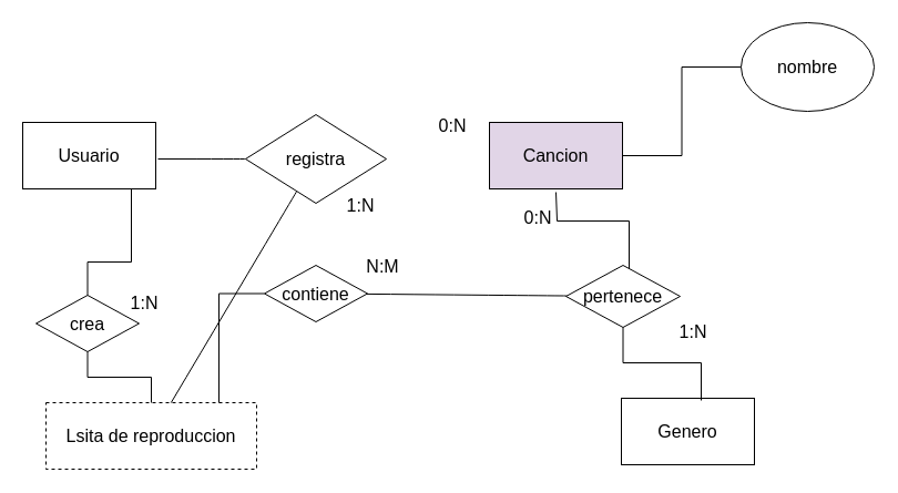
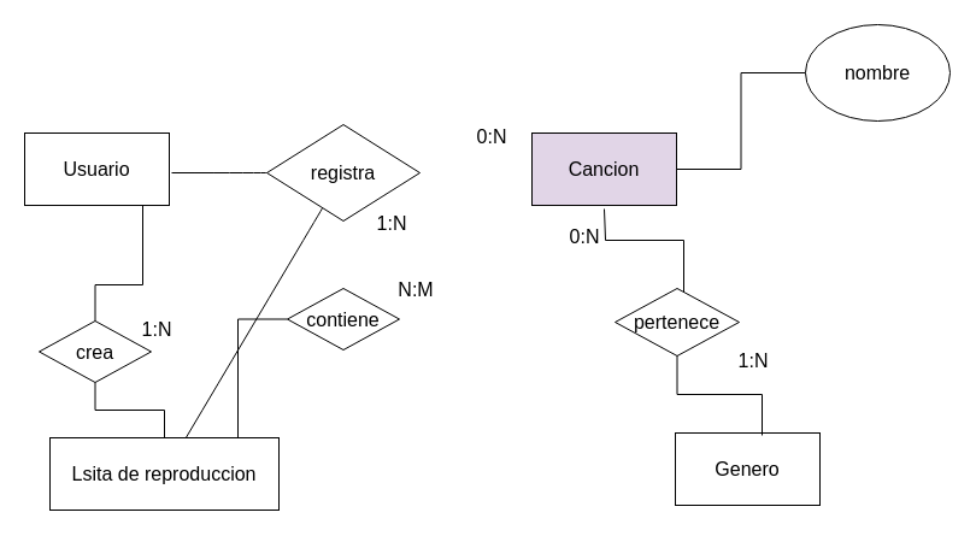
- <mxCell id="15" style="edgeStyle=none;curved=1;rounded=0;orthogonalLoop=1;jettySize=auto;html=1;fontSize=12;startSize=8;endSize=8;endArrow=none;endFill=0;" edge="1" parent="1" source="16" target="13"><mxGeometry relative="1" as="geometry"><mxPoint x="332" y="267" as="targetPoint" /></mxGeometry></mxCell>
- <mxCell id="4" value="Lsita de reproduccion" style="rounded=0;whiteSpace=wrap;html=1;fontSize=16;dashed=1;" vertex="1" parent="1"><mxGeometry x="41" y="363" width="190" height="60" as="geometry" /></mxCell>
+ <mxCell id="4" value="Lsita de reproduccion" style="rounded=0;whiteSpace=wrap;html=1;fontSize=16;" vertex="1" parent="1"><mxGeometry x="41" y="363" width="190" height="60" as="geometry" /></mxCell>
